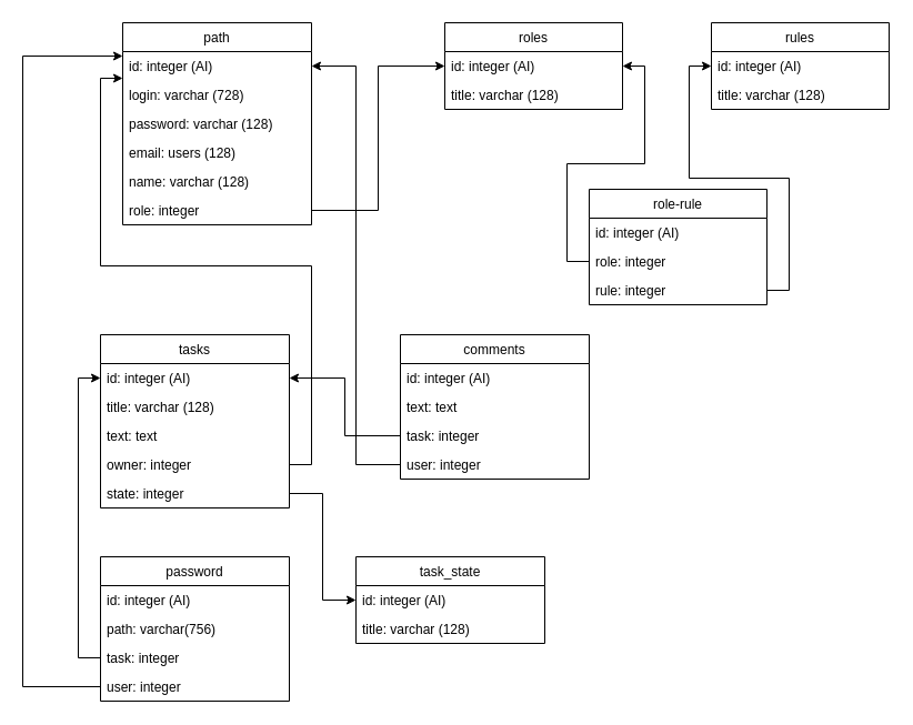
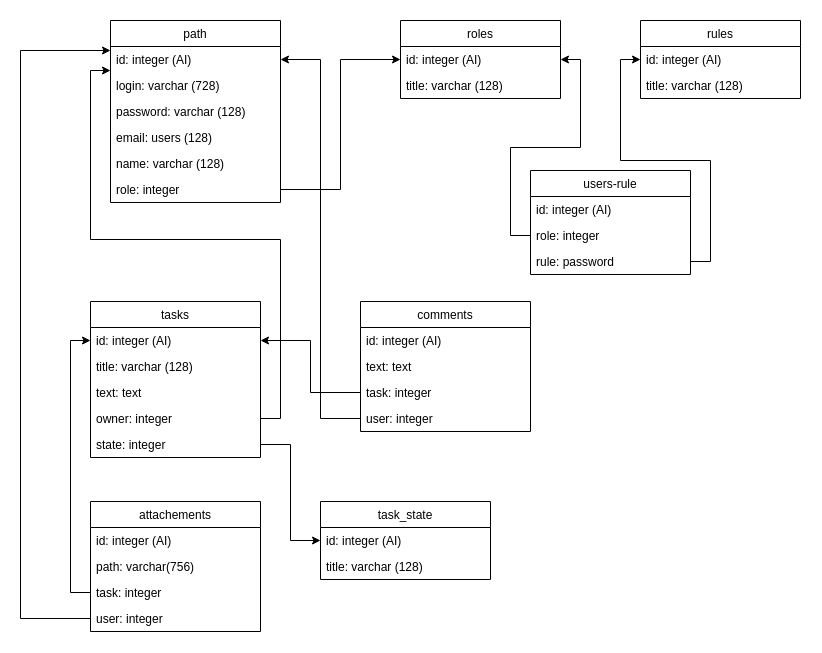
- <mxCell id="32" value="role-rule" style="swimlane;fontStyle=0;childLayout=stackLayout;horizontal=1;startSize=26;fillColor=none;horizontalStack=0;resizeParent=1;resizeParentMax=0;resizeLast=0;collapsible=1;marginBottom=0;" vertex="1" parent="1"><mxGeometry x="530" y="170" width="160" height="104" as="geometry" /></mxCell>
+ <mxCell id="32" value="users-rule" style="swimlane;fontStyle=0;childLayout=stackLayout;horizontal=1;startSize=26;fillColor=none;horizontalStack=0;resizeParent=1;resizeParentMax=0;resizeLast=0;collapsible=1;marginBottom=0;" vertex="1" parent="1"><mxGeometry x="530" y="170" width="160" height="104" as="geometry" /></mxCell>
- <mxCell id="35" value="rule: integer" style="text;strokeColor=none;fillColor=none;align=left;verticalAlign=top;spacingLeft=4;spacingRight=4;overflow=hidden;rotatable=0;points=[[0,0.5],[1,0.5]];portConstraint=eastwest;" vertex="1" parent="32"><mxGeometry y="78" width="160" height="26" as="geometry" /></mxCell>
+ <mxCell id="35" value="rule: password" style="text;strokeColor=none;fillColor=none;align=left;verticalAlign=top;spacingLeft=4;spacingRight=4;overflow=hidden;rotatable=0;points=[[0,0.5],[1,0.5]];portConstraint=eastwest;" vertex="1" parent="32"><mxGeometry y="78" width="160" height="26" as="geometry" /></mxCell>
- <mxCell id="36" value="password" style="swimlane;fontStyle=0;childLayout=stackLayout;horizontal=1;startSize=26;fillColor=none;horizontalStack=0;resizeParent=1;resizeParentMax=0;resizeLast=0;collapsible=1;marginBottom=0;" vertex="1" parent="1"><mxGeometry x="90" y="501" width="170" height="130" as="geometry" /></mxCell>
+ <mxCell id="36" value="attachements" style="swimlane;fontStyle=0;childLayout=stackLayout;horizontal=1;startSize=26;fillColor=none;horizontalStack=0;resizeParent=1;resizeParentMax=0;resizeLast=0;collapsible=1;marginBottom=0;" vertex="1" parent="1"><mxGeometry x="90" y="501" width="170" height="130" as="geometry" /></mxCell>
